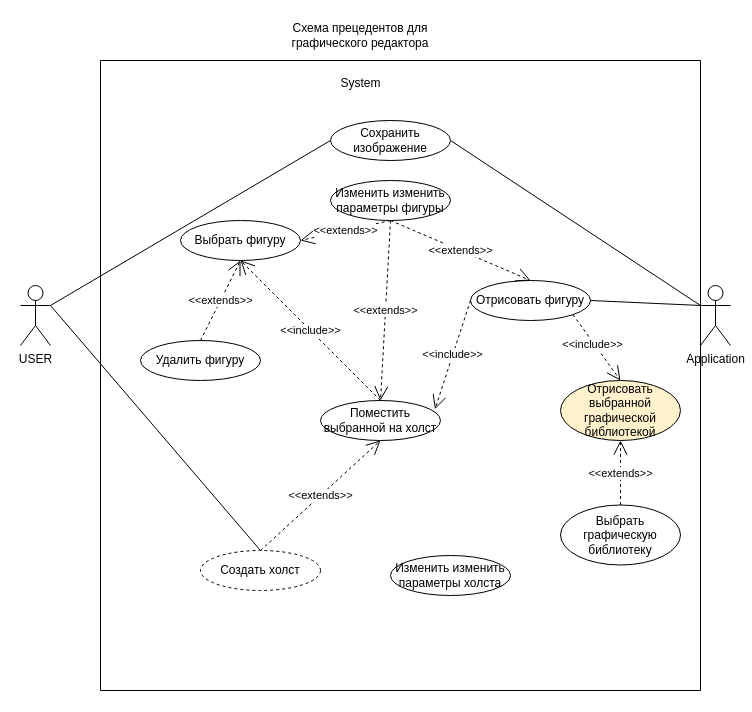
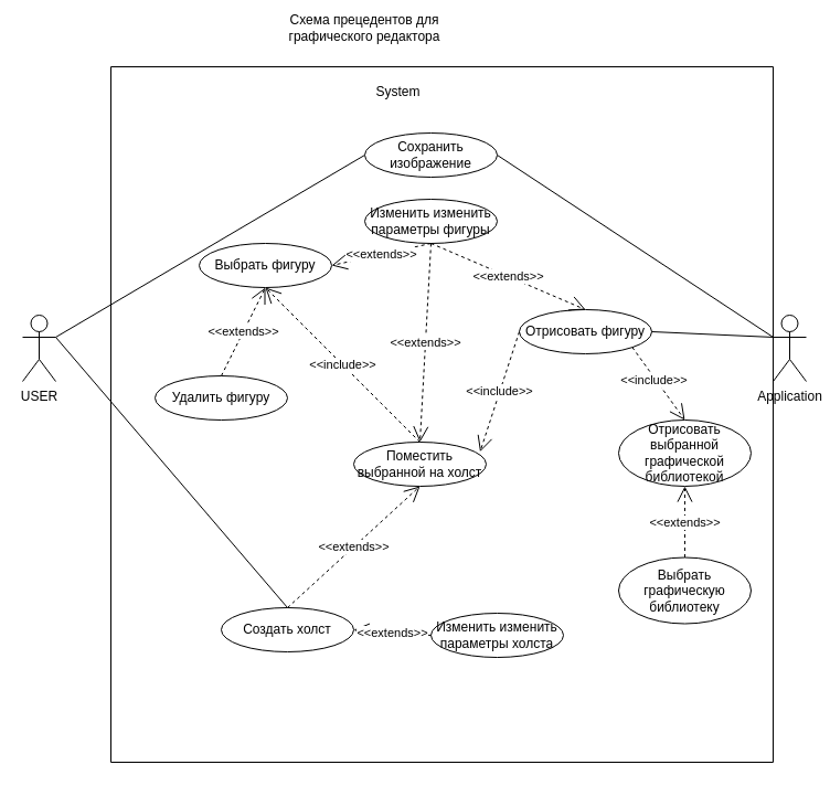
- <mxCell id="31" value="Схема прeцедентов для графического редактора" style="text;html=1;strokeColor=none;fillColor=none;align=center;verticalAlign=middle;whiteSpace=wrap;rounded=0;" parent="1" vertex="1"><mxGeometry x="265" y="20" width="190" height="30" as="geometry" /></mxCell>
+ <mxCell id="31" value="Схема прeцедентов для графического редактора" style="text;html=1;strokeColor=none;fillColor=none;align=center;verticalAlign=middle;whiteSpace=wrap;rounded=0;" parent="1" vertex="1"><mxGeometry x="235" y="10" width="190" height="30" as="geometry" /></mxCell>
- <mxCell id="11" value="Отрисовать выбранной графической библиотекой" style="ellipse;whiteSpace=wrap;html=1;fillColor=#fff2cc;" parent="7" vertex="1"><mxGeometry x="460" y="320" width="120" height="60" as="geometry" /></mxCell>
+ <mxCell id="11" value="Отрисовать выбранной графической библиотекой" style="ellipse;whiteSpace=wrap;html=1;" parent="7" vertex="1"><mxGeometry x="460" y="320" width="120" height="60" as="geometry" /></mxCell>
- <mxCell id="20" value="Создать холст&lt;br&gt;" style="ellipse;whiteSpace=wrap;html=1;dashed=1;" vertex="1" parent="7"><mxGeometry x="100" y="490" width="120" height="40" as="geometry" /></mxCell>
+ <mxCell id="20" value="Создать холст&lt;br&gt;" style="ellipse;whiteSpace=wrap;html=1;" vertex="1" parent="7"><mxGeometry x="100" y="490" width="120" height="40" as="geometry" /></mxCell>
+ <mxCell id="22" value="&amp;lt;&amp;lt;extends&amp;gt;&amp;gt;" style="endArrow=open;endSize=12;dashed=1;html=1;rounded=0;entryX=1;entryY=0.5;entryDx=0;entryDy=0;exitX=0;exitY=0.5;exitDx=0;exitDy=0;" edge="1" parent="7" source="21" target="20"><mxGeometry width="160" relative="1" as="geometry"><mxPoint x="130" y="630" as="sourcePoint" /><mxPoint x="160" y="505" as="targetPoint" /></mxGeometry></mxCell>
